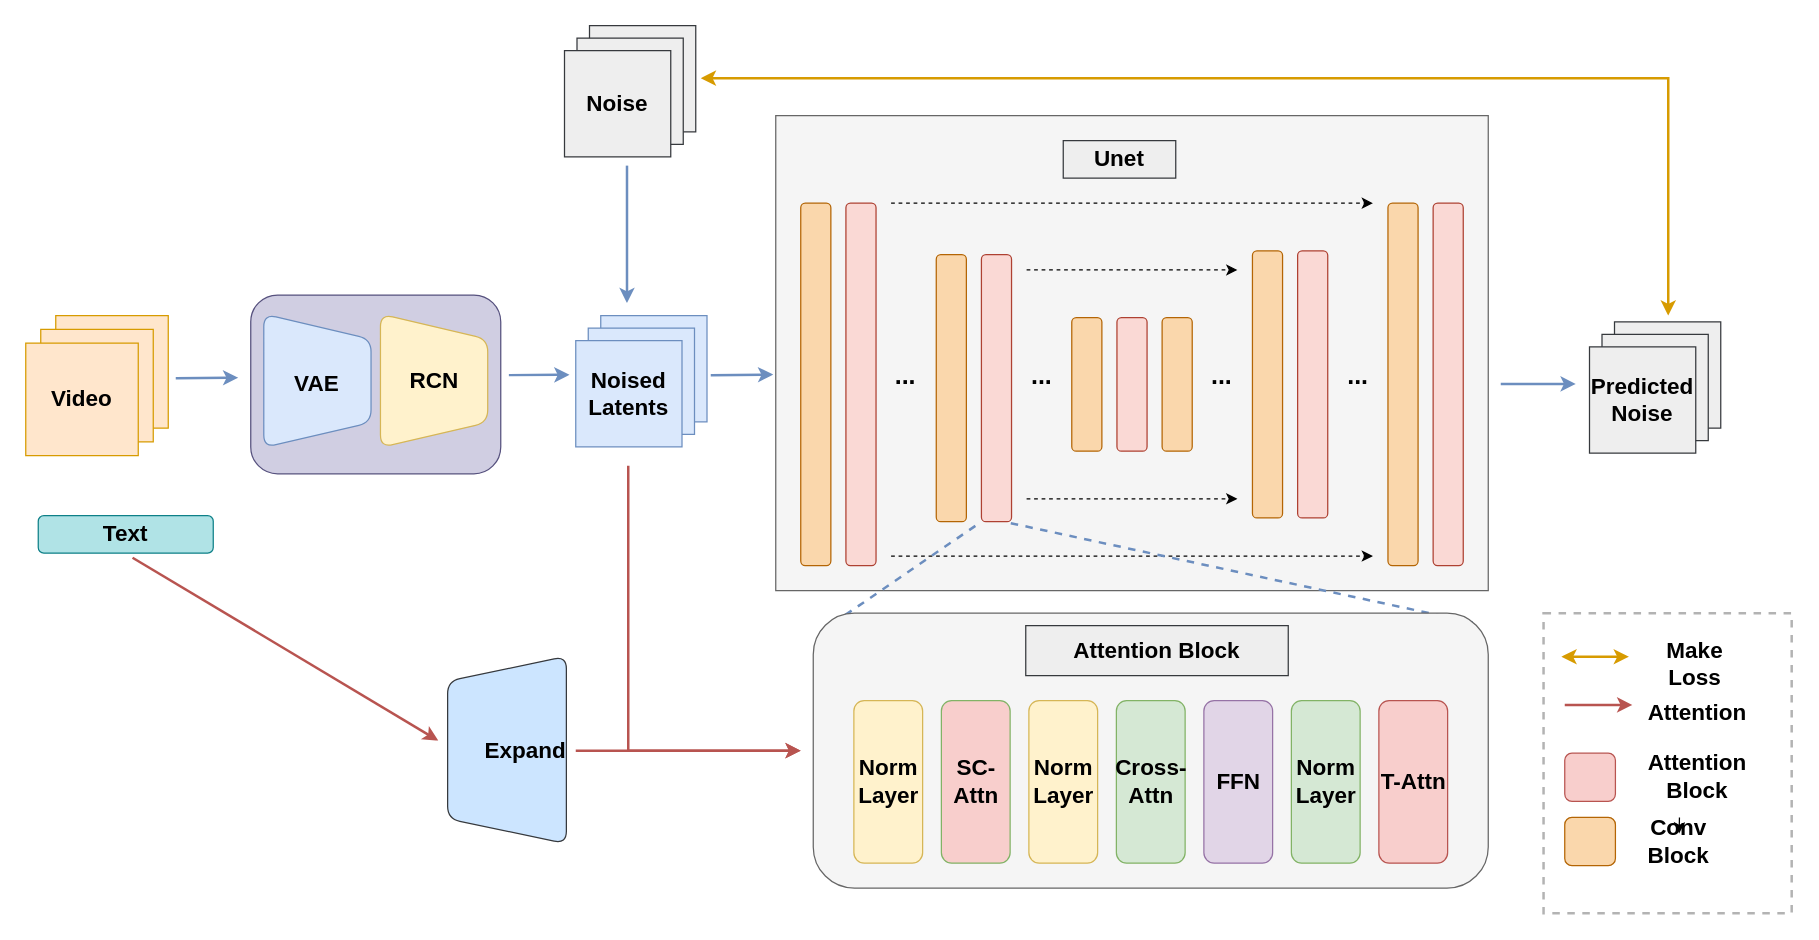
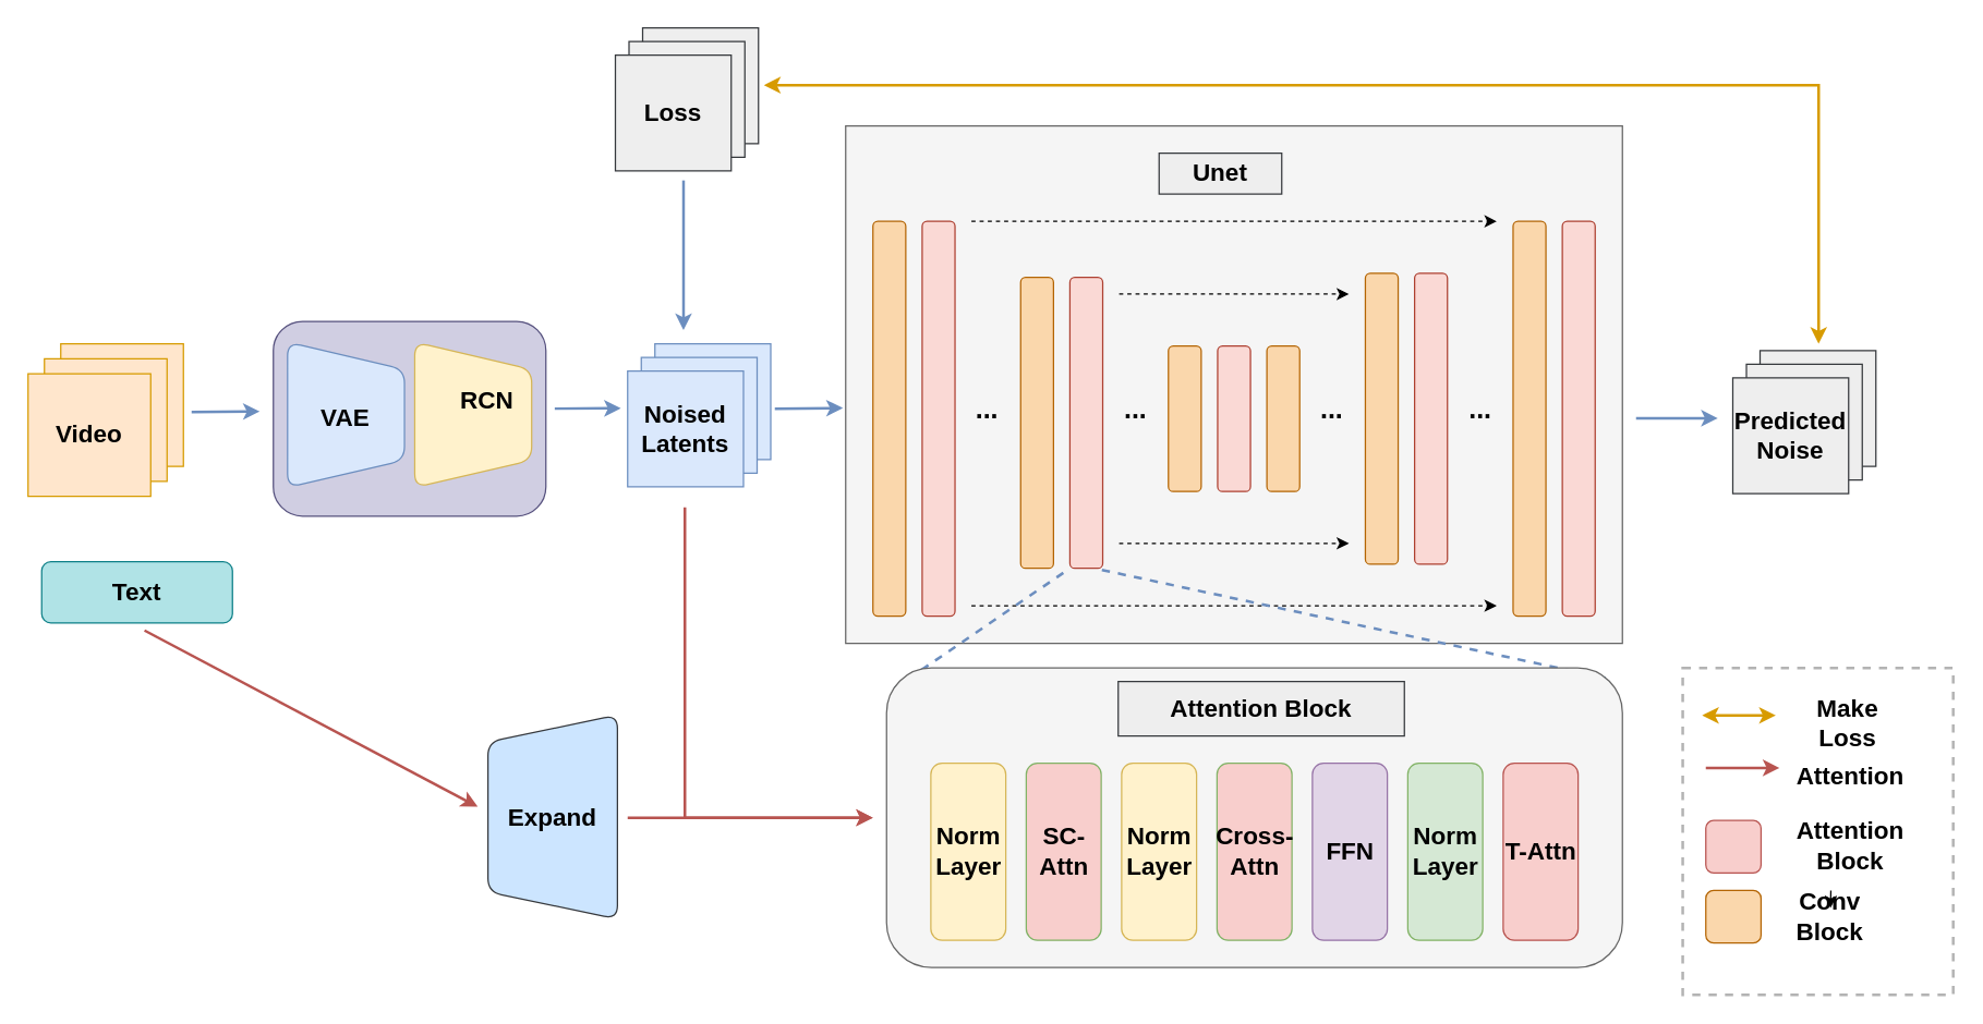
- <mxCell id="52" value="&lt;b&gt;&lt;font style=&quot;font-size: 18px;&quot;&gt;Noise&lt;/font&gt;&lt;/b&gt;" style="whiteSpace=wrap;html=1;aspect=fixed;fillColor=#eeeeee;strokeColor=#36393d;" parent="49" vertex="1"><mxGeometry y="20" width="85" height="85" as="geometry" /></mxCell>
+ <mxCell id="52" value="&lt;b&gt;&lt;font style=&quot;font-size: 18px;&quot;&gt;Loss&lt;/font&gt;&lt;/b&gt;" style="whiteSpace=wrap;html=1;aspect=fixed;fillColor=#eeeeee;strokeColor=#36393d;" parent="49" vertex="1"><mxGeometry y="20" width="85" height="85" as="geometry" /></mxCell>
- <mxCell id="12" value="&lt;span style=&quot;font-size: 18px;&quot;&gt;&lt;b&gt;RCN&lt;/b&gt;&lt;/span&gt;" style="text;html=1;strokeColor=none;fillColor=none;align=center;verticalAlign=middle;whiteSpace=wrap;rounded=0;" vertex="1" parent="7"><mxGeometry x="117" y="53.5" width="60" height="30" as="geometry" /></mxCell>
+ <mxCell id="12" value="&lt;span style=&quot;font-size: 18px;&quot;&gt;&lt;b&gt;RCN&lt;/b&gt;&lt;/span&gt;" style="text;html=1;strokeColor=none;fillColor=none;align=center;verticalAlign=middle;whiteSpace=wrap;rounded=0;" vertex="1" parent="7"><mxGeometry x="127" y="43.5" width="60" height="30" as="geometry" /></mxCell>
- <mxCell id="4" value="&lt;span style=&quot;font-size: 18px;&quot;&gt;&lt;b&gt;Text&lt;/b&gt;&lt;/span&gt;" style="rounded=1;whiteSpace=wrap;html=1;fillColor=#b0e3e6;strokeColor=#0e8088;" parent="1" vertex="1"><mxGeometry y="412" width="140" height="30" as="geometry" x="30" /></mxCell>
+ <mxCell id="4" value="&lt;span style=&quot;font-size: 18px;&quot;&gt;&lt;b&gt;Text&lt;/b&gt;&lt;/span&gt;" style="rounded=1;whiteSpace=wrap;html=1;fillColor=#b0e3e6;strokeColor=#0e8088;" parent="1" vertex="1"><mxGeometry x="30" y="412" width="140" height="45" as="geometry" /></mxCell>
- <mxCell id="58" value="&lt;span style=&quot;font-size: 18px;&quot;&gt;&lt;b&gt;Expand&lt;/b&gt;&lt;/span&gt;" style="text;html=1;strokeColor=none;fillColor=none;align=center;verticalAlign=middle;whiteSpace=wrap;rounded=0;" vertex="1" parent="1"><mxGeometry x="390" y="585" width="60" height="30" as="geometry" /></mxCell>
+ <mxCell id="58" value="&lt;span style=&quot;font-size: 18px;&quot;&gt;&lt;b&gt;Expand&lt;/b&gt;&lt;/span&gt;" style="text;html=1;strokeColor=none;fillColor=none;align=center;verticalAlign=middle;whiteSpace=wrap;rounded=0;" vertex="1" parent="1"><mxGeometry x="375" y="585" width="60" height="30" as="geometry" /></mxCell>
- <mxCell id="65" value="&lt;b&gt;&lt;font style=&quot;font-size: 18px;&quot;&gt;Cross-Attn&lt;/font&gt;&lt;/b&gt;" style="rounded=1;whiteSpace=wrap;html=1;rotation=0;fillColor=#d5e8d4;strokeColor=#82b366;" parent="59" vertex="1"><mxGeometry x="242.5" y="70" width="55" height="130" as="geometry" /></mxCell>
+ <mxCell id="65" value="&lt;b&gt;&lt;font style=&quot;font-size: 18px;&quot;&gt;Cross-Attn&lt;/font&gt;&lt;/b&gt;" style="rounded=1;whiteSpace=wrap;html=1;rotation=0;fillColor=#f8cecc;strokeColor=#82b366;" parent="59" vertex="1"><mxGeometry x="242.5" y="70" width="55" height="130" as="geometry" /></mxCell>
